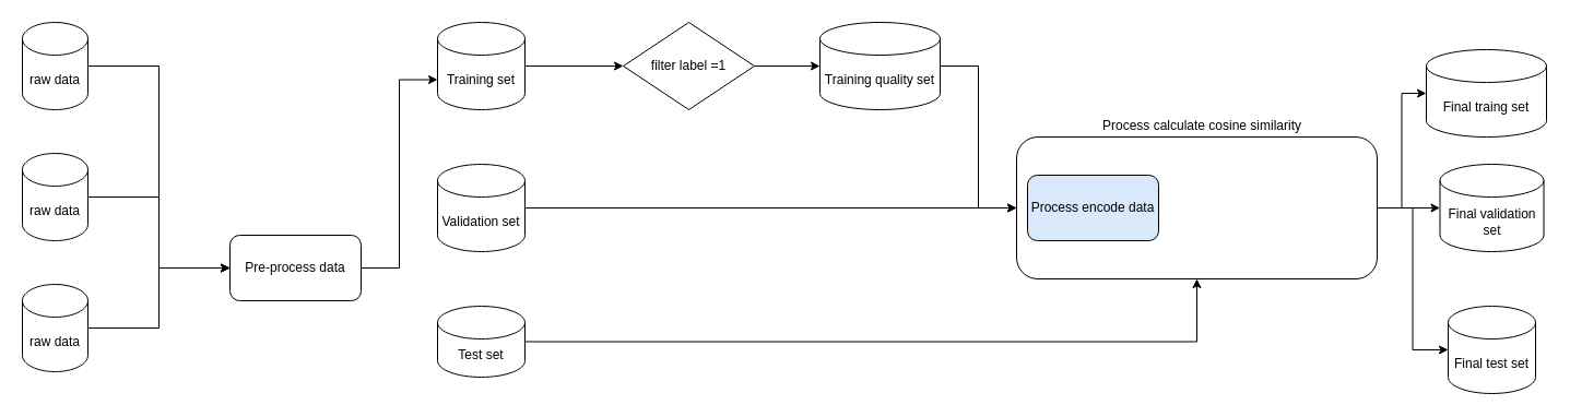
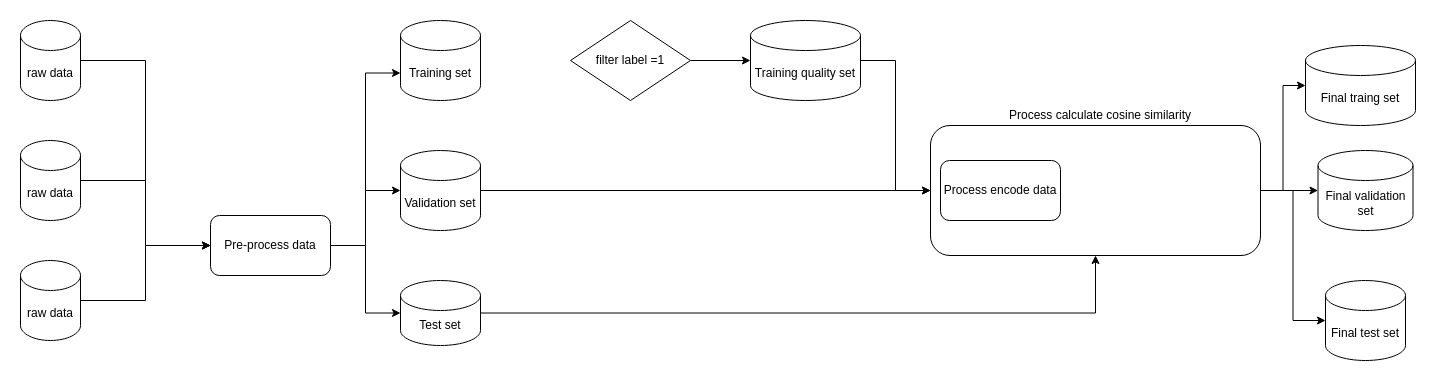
- <mxCell id="11" style="edgeStyle=orthogonalEdgeStyle;rounded=0;orthogonalLoop=1;jettySize=auto;html=1;entryX=0;entryY=0.5;entryDx=0;entryDy=0;" edge="1" parent="1" source="12" target="20"><mxGeometry relative="1" as="geometry" /></mxCell>
+ <mxCell id="26" style="edgeStyle=orthogonalEdgeStyle;rounded=0;orthogonalLoop=1;jettySize=auto;html=1;entryX=0;entryY=0.5;entryDx=0;entryDy=0;entryPerimeter=0;" edge="1" parent="1" source="10" target="14"><mxGeometry relative="1" as="geometry" /></mxCell>
- <mxCell id="21" value="Process encode data" style="rounded=1;whiteSpace=wrap;html=1;fillColor=#dae8fc;" vertex="1" parent="1"><mxGeometry x="940" y="160" width="120" height="60" as="geometry" /></mxCell>
+ <mxCell id="21" value="Process encode data" style="rounded=1;whiteSpace=wrap;html=1;" vertex="1" parent="1"><mxGeometry x="940" y="160" width="120" height="60" as="geometry" /></mxCell>
+ <mxCell id="27" style="edgeStyle=orthogonalEdgeStyle;rounded=0;orthogonalLoop=1;jettySize=auto;html=1;entryX=0;entryY=0.5;entryDx=0;entryDy=0;entryPerimeter=0;" edge="1" parent="1" source="10" target="16"><mxGeometry relative="1" as="geometry" /></mxCell>
